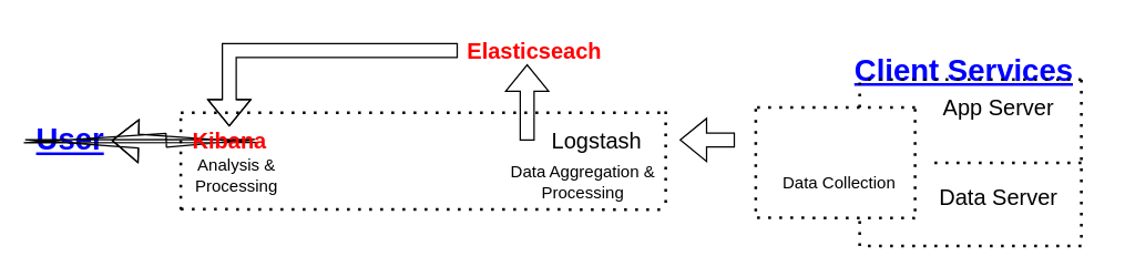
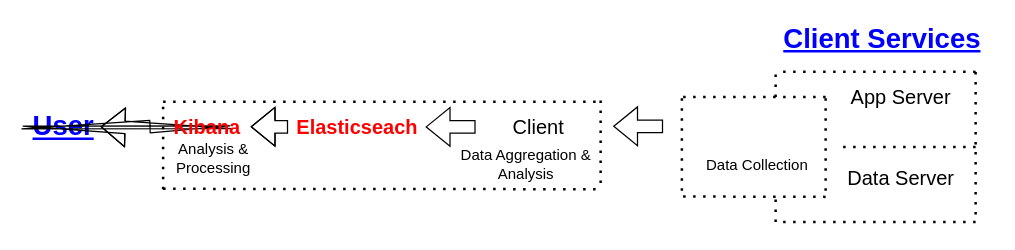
- <mxCell id="6" value="&lt;font style=&quot;font-size: 16px&quot; color=&quot;#ff0000&quot;&gt;&lt;b&gt;Elasticseach&lt;/b&gt;&lt;/font&gt;" style="text;html=1;align=center;verticalAlign=middle;resizable=0;points=[];autosize=1;" vertex="1" parent="1"><mxGeometry x="330" y="25.86" width="110" height="20" as="geometry" /></mxCell>
+ <mxCell id="6" value="&lt;font style=&quot;font-size: 16px&quot; color=&quot;#ff0000&quot;&gt;&lt;b&gt;Elasticseach&lt;/b&gt;&lt;/font&gt;" style="text;html=1;align=center;verticalAlign=middle;resizable=0;points=[];autosize=1;" vertex="1" parent="1"><mxGeometry x="230" y="90.86" width="110" height="20" as="geometry" /></mxCell>
- <mxCell id="14" value="&lt;font style=&quot;font-size: 22px&quot; color=&quot;#0000ff&quot;&gt;&lt;b&gt;&lt;u&gt;Client Services&lt;/u&gt;&lt;/b&gt;&lt;/font&gt;" style="text;html=1;align=center;verticalAlign=middle;resizable=0;points=[];autosize=1;" vertex="1" parent="1"><mxGeometry x="610" y="40.86" width="170" height="20" as="geometry" /></mxCell>
+ <mxCell id="14" value="&lt;font style=&quot;font-size: 22px&quot; color=&quot;#0000ff&quot;&gt;&lt;b&gt;&lt;u&gt;Client Services&lt;/u&gt;&lt;/b&gt;&lt;/font&gt;" style="text;html=1;align=center;verticalAlign=middle;resizable=0;points=[];autosize=1;" vertex="1" parent="1"><mxGeometry x="620" y="20.86" width="170" height="20" as="geometry" /></mxCell>
- <mxCell id="8" value="&lt;font style=&quot;font-size: 16px&quot;&gt;Logstash&lt;/font&gt;" style="text;html=1;align=center;verticalAlign=middle;resizable=0;points=[];autosize=1;" vertex="1" parent="1"><mxGeometry x="390" y="90.86" width="80" height="20" as="geometry" /></mxCell>
+ <mxCell id="8" value="&lt;font style=&quot;font-size: 16px&quot;&gt;Client&lt;/font&gt;" style="text;html=1;align=center;verticalAlign=middle;resizable=0;points=[];autosize=1;" vertex="1" parent="1"><mxGeometry x="390" y="90.86" width="80" height="20" as="geometry" /></mxCell>
- <mxCell id="12" value="Data Aggregation &amp;amp;&lt;br&gt;Processing" style="text;html=1;align=center;verticalAlign=middle;resizable=0;points=[];autosize=1;" vertex="1" parent="1"><mxGeometry x="360" y="115.86" width="120" height="30" as="geometry" /></mxCell>
+ <mxCell id="12" value="Data Aggregation &amp;amp;&lt;br&gt;Analysis" style="text;html=1;align=center;verticalAlign=middle;resizable=0;points=[];autosize=1;" vertex="1" parent="1"><mxGeometry x="360" y="115.86" width="120" height="30" as="geometry" /></mxCell>
